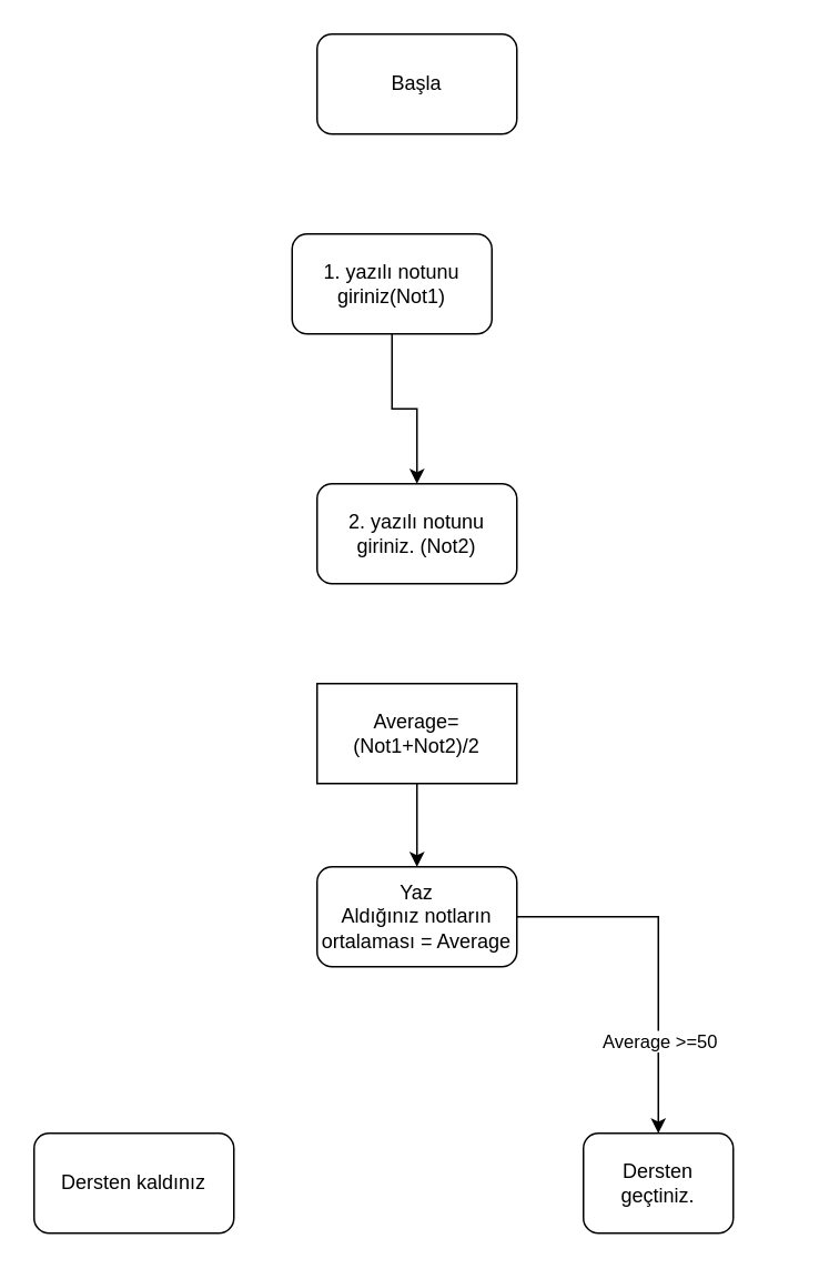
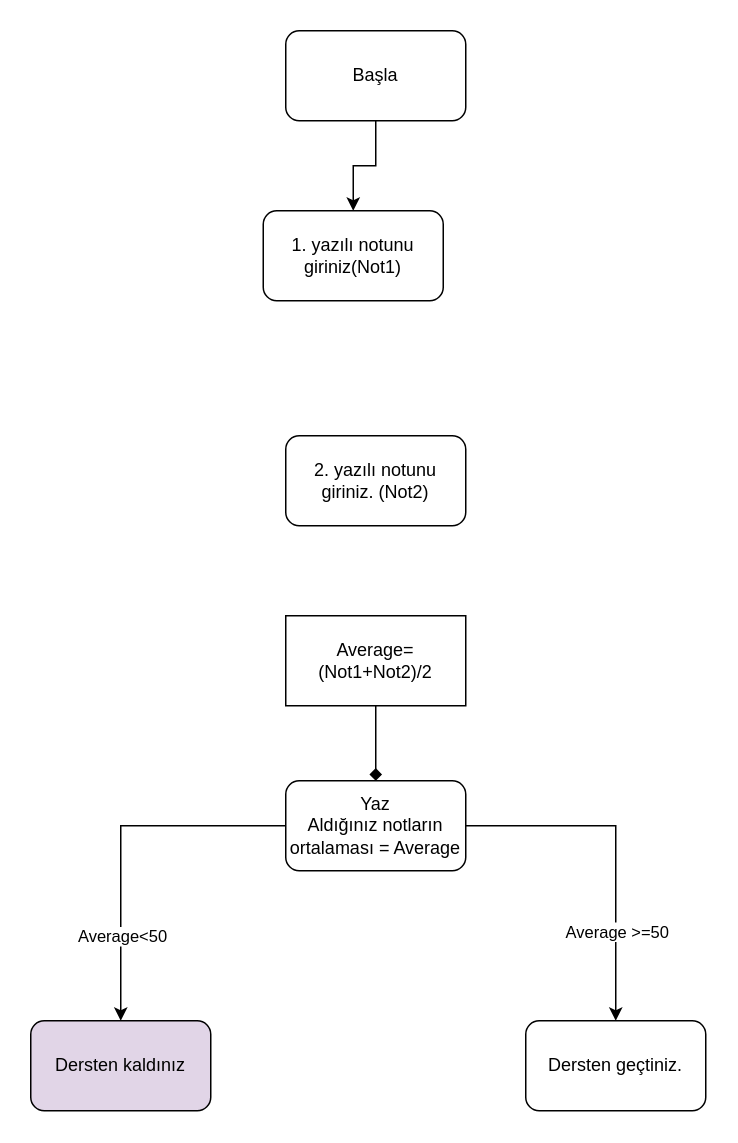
+ <mxCell id="2" value="" style="edgeStyle=orthogonalEdgeStyle;rounded=0;orthogonalLoop=1;jettySize=auto;html=1;" edge="1" parent="1" source="3" target="5"><mxGeometry relative="1" as="geometry" /></mxCell>
- <mxCell id="4" value="" style="edgeStyle=orthogonalEdgeStyle;rounded=0;orthogonalLoop=1;jettySize=auto;html=1;" edge="1" parent="1" source="5" target="6"><mxGeometry relative="1" as="geometry" /></mxCell>
- <mxCell id="7" value="" style="edgeStyle=orthogonalEdgeStyle;rounded=0;orthogonalLoop=1;jettySize=auto;html=1;" edge="1" parent="1" source="8" target="13"><mxGeometry relative="1" as="geometry" /></mxCell>
+ <mxCell id="7" value="" style="edgeStyle=orthogonalEdgeStyle;rounded=0;orthogonalLoop=1;jettySize=auto;html=1;endArrow=diamond;" edge="1" parent="1" source="8" target="13"><mxGeometry relative="1" as="geometry" /></mxCell>
+ <mxCell id="9" value="" style="edgeStyle=orthogonalEdgeStyle;rounded=0;orthogonalLoop=1;jettySize=auto;html=1;" edge="1" parent="1" source="13" target="14"><mxGeometry relative="1" as="geometry" /></mxCell>
+ <mxCell id="10" value="&amp;nbsp; Average&amp;lt;50&amp;nbsp; &amp;nbsp;" style="edgeLabel;html=1;align=center;verticalAlign=middle;resizable=0;points=[];" vertex="1" connectable="0" parent="9"><mxGeometry x="0.523" y="2" relative="1" as="geometry"><mxPoint as="offset" /></mxGeometry></mxCell>
- <mxCell id="14" value="Dersten kaldınız" style="whiteSpace=wrap;html=1;rounded=1;glass=0;strokeWidth=1;shadow=0;" vertex="1" parent="1"><mxGeometry x="20" y="680" width="120" height="60" as="geometry" /></mxCell>
+ <mxCell id="14" value="Dersten kaldınız" style="whiteSpace=wrap;html=1;rounded=1;glass=0;strokeWidth=1;shadow=0;fillColor=#e1d5e7;" vertex="1" parent="1"><mxGeometry x="20" y="680" width="120" height="60" as="geometry" /></mxCell>
- <mxCell id="15" value="Dersten geçtiniz." style="whiteSpace=wrap;html=1;rounded=1;glass=0;strokeWidth=1;shadow=0;" vertex="1" parent="1"><mxGeometry x="350" y="680" width="90" height="60" as="geometry" /></mxCell>
+ <mxCell id="15" value="Dersten geçtiniz." style="whiteSpace=wrap;html=1;rounded=1;glass=0;strokeWidth=1;shadow=0;" vertex="1" parent="1"><mxGeometry x="350" y="680" width="120" height="60" as="geometry" /></mxCell>
